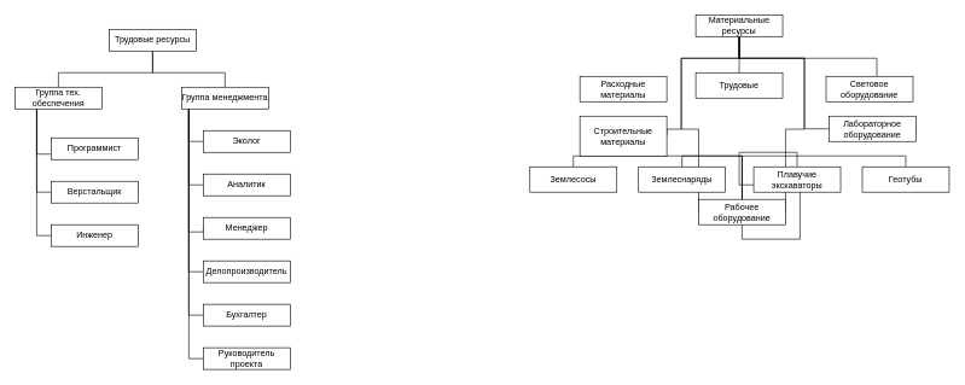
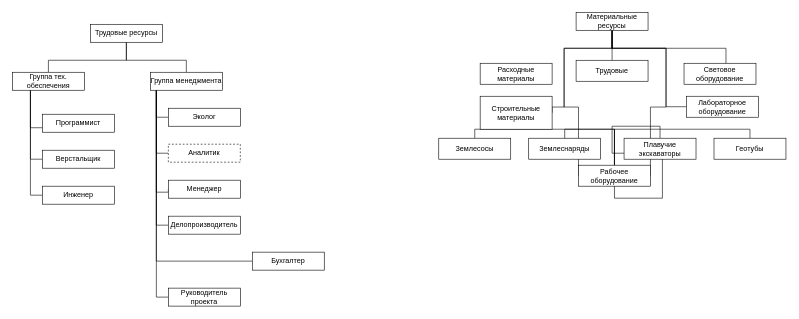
- <mxCell id="20" value="Аналитик" style="rounded=0;whiteSpace=wrap;html=1;" parent="1" vertex="1"><mxGeometry x="280" y="240" width="120" height="30" as="geometry" /></mxCell>
+ <mxCell id="20" value="Аналитик" style="rounded=0;whiteSpace=wrap;html=1;dashed=1;" parent="1" vertex="1"><mxGeometry x="280" y="240" width="120" height="30" as="geometry" /></mxCell>
- <mxCell id="23" value="Бухгалтер" style="rounded=0;whiteSpace=wrap;html=1;" parent="1" vertex="1"><mxGeometry x="280" y="420" width="120" height="30" as="geometry" /></mxCell>
+ <mxCell id="23" value="Бухгалтер" style="rounded=0;whiteSpace=wrap;html=1;" parent="1" vertex="1"><mxGeometry x="420" y="420" width="120" height="30" as="geometry" /></mxCell>
